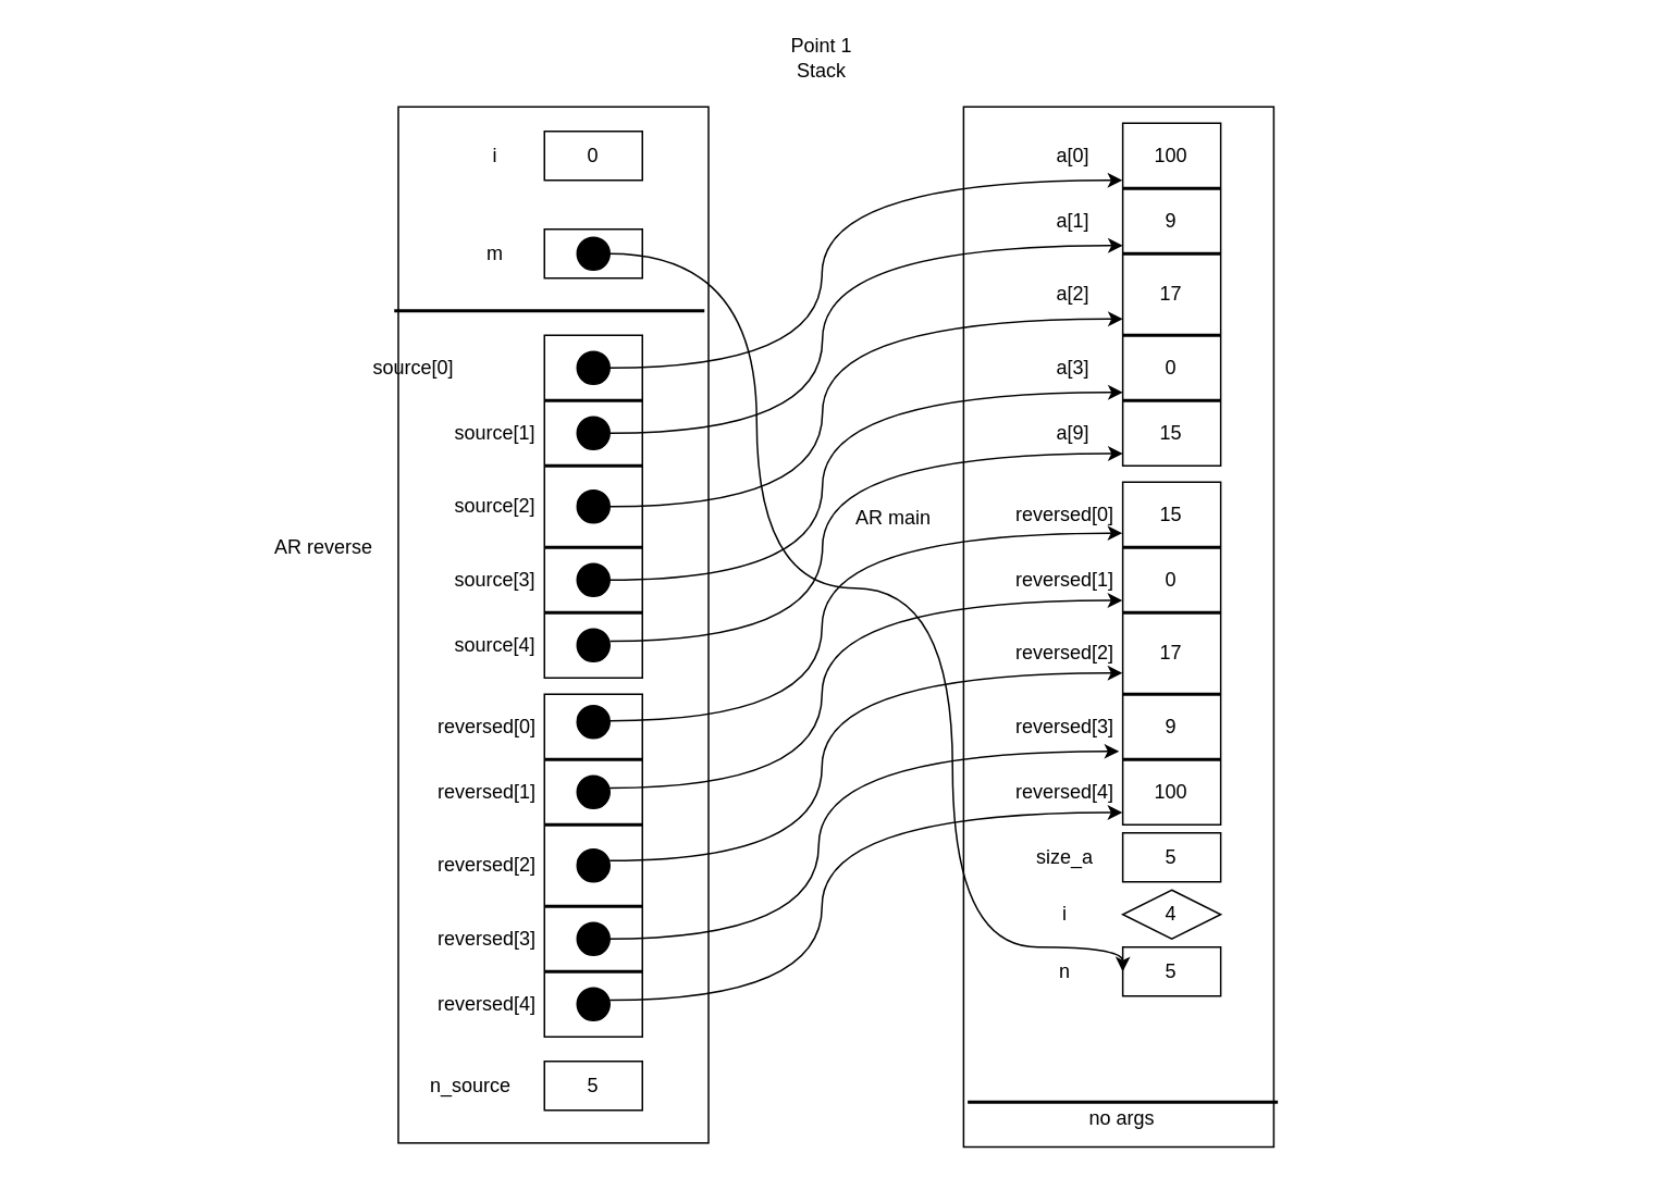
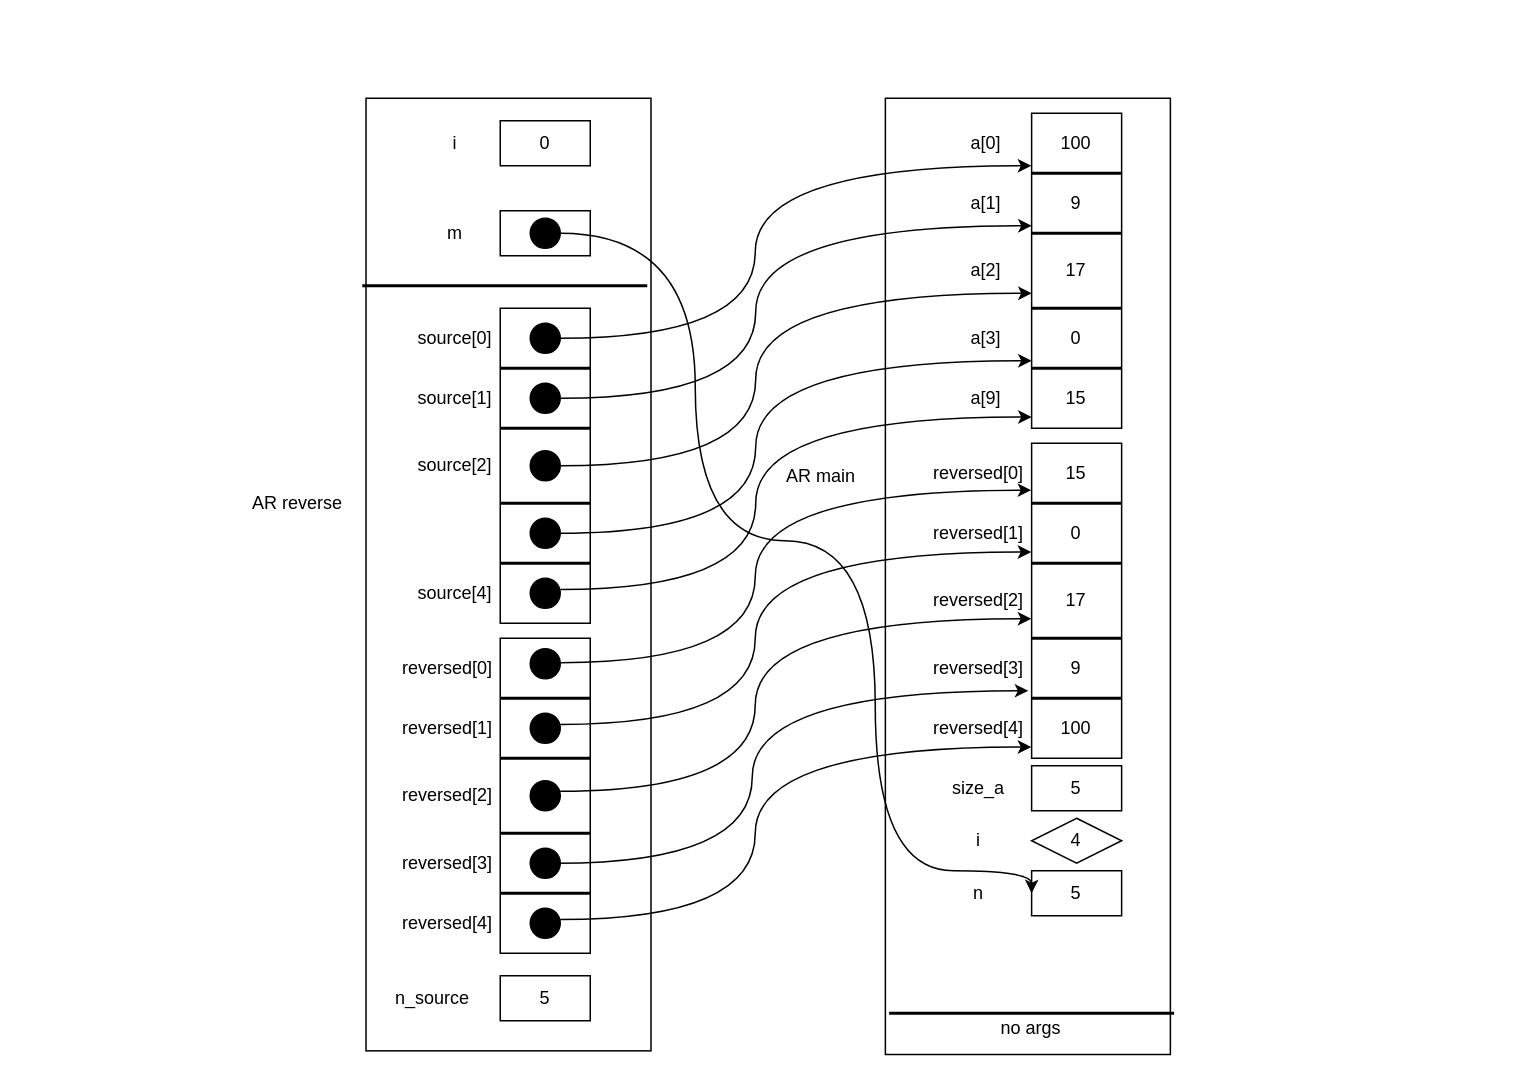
- <mxCell id="2" value="Point 1 Stack" style="text;html=1;strokeColor=none;fillColor=none;align=center;verticalAlign=middle;whiteSpace=wrap;rounded=0;" parent="1" vertex="1"><mxGeometry x="473" y="20" width="60" height="30" as="geometry" /></mxCell>
- <mxCell id="57" value="source[0]" style="text;html=1;strokeColor=none;fillColor=none;align=center;verticalAlign=middle;whiteSpace=wrap;rounded=0;" parent="1" vertex="1"><mxGeometry x="223" y="210" width="60" height="30" as="geometry" /></mxCell>
+ <mxCell id="57" value="source[0]" style="text;html=1;strokeColor=none;fillColor=none;align=center;verticalAlign=middle;whiteSpace=wrap;rounded=0;" parent="1" vertex="1"><mxGeometry x="273" y="210" width="60" height="30" as="geometry" /></mxCell>
- <mxCell id="60" value="source[3]" style="text;html=1;strokeColor=none;fillColor=none;align=center;verticalAlign=middle;whiteSpace=wrap;rounded=0;" parent="1" vertex="1"><mxGeometry x="273" y="340" width="60" height="30" as="geometry" /></mxCell>
